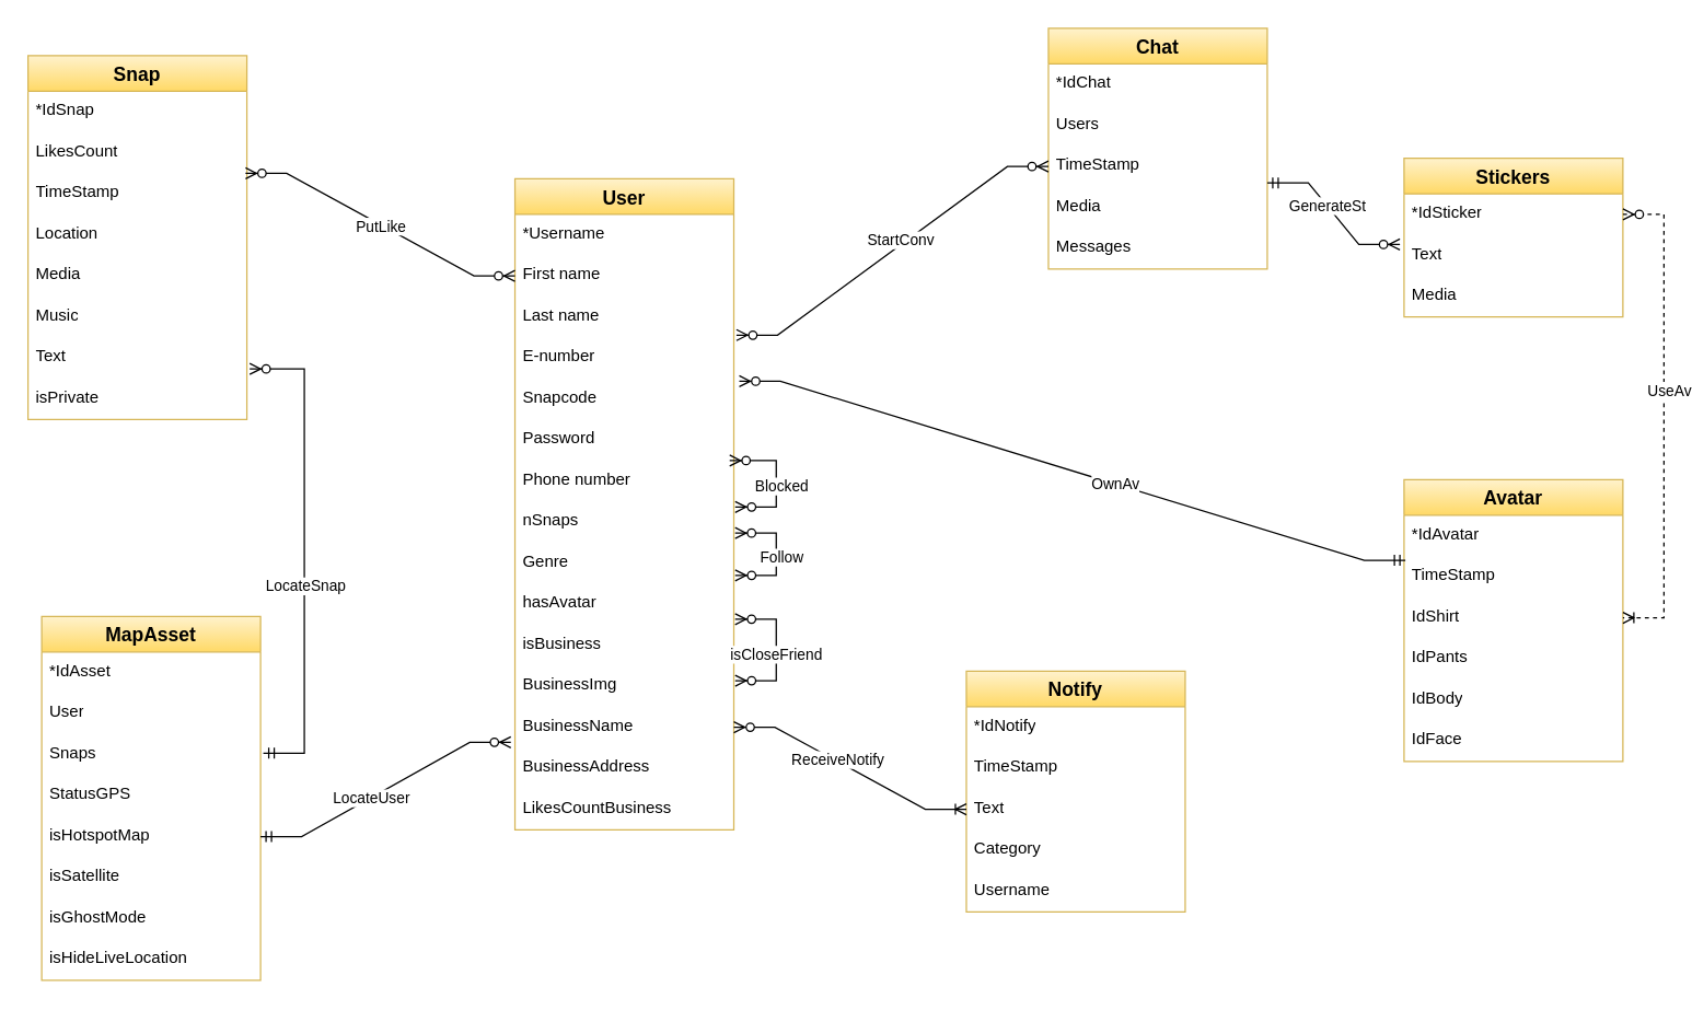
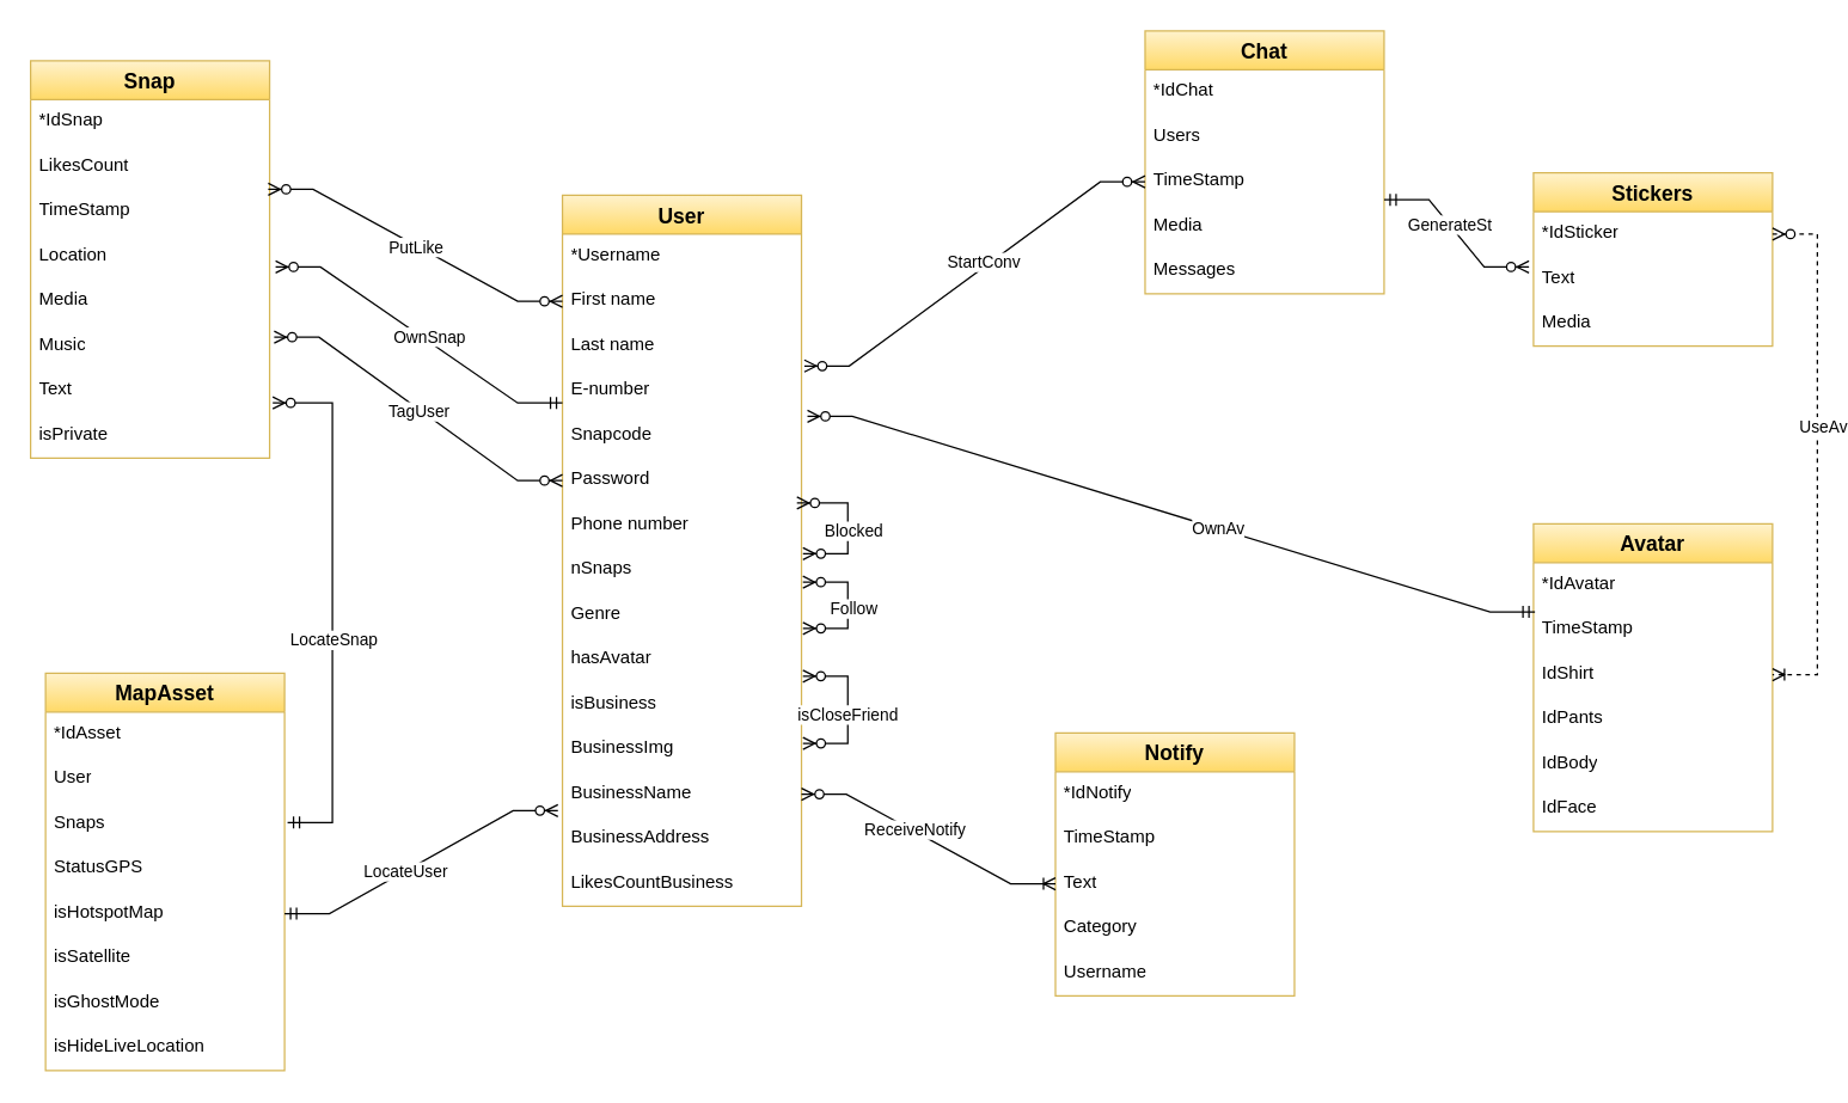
+ <mxCell id="71" value="" style="edgeStyle=entityRelationEdgeStyle;fontSize=12;html=1;endArrow=ERzeroToMany;startArrow=ERmandOne;rounded=0;entryX=1.025;entryY=0.733;entryDx=0;entryDy=0;exitX=0;exitY=0.767;exitDx=0;exitDy=0;exitPerimeter=0;entryPerimeter=0;" parent="1" source="6" target="37" edge="1"><mxGeometry width="100" height="100" relative="1" as="geometry"><mxPoint x="-44" y="480" as="sourcePoint" /><mxPoint x="56" y="380" as="targetPoint" /></mxGeometry></mxCell>
+ <mxCell id="72" value="OwnSnap" style="edgeLabel;html=1;align=center;verticalAlign=middle;resizable=0;points=[];" parent="71" vertex="1" connectable="0"><mxGeometry x="-0.059" y="-3" relative="1" as="geometry"><mxPoint as="offset" /></mxGeometry></mxCell>
+ <mxCell id="79" value="" style="edgeStyle=entityRelationEdgeStyle;fontSize=12;html=1;endArrow=ERzeroToMany;endFill=1;startArrow=ERzeroToMany;rounded=0;entryX=1.019;entryY=0.3;entryDx=0;entryDy=0;exitX=0;exitY=0.5;exitDx=0;exitDy=0;entryPerimeter=0;" edge="1" parent="1" source="8" target="39"><mxGeometry width="100" height="100" relative="1" as="geometry"><mxPoint x="386" y="211" as="sourcePoint" /><mxPoint x="189" y="113" as="targetPoint" /></mxGeometry></mxCell>
+ <mxCell id="80" value="TagUser" style="edgeLabel;html=1;align=center;verticalAlign=middle;resizable=0;points=[];" vertex="1" connectable="0" parent="79"><mxGeometry x="-0.008" y="1" relative="1" as="geometry"><mxPoint as="offset" /></mxGeometry></mxCell>
